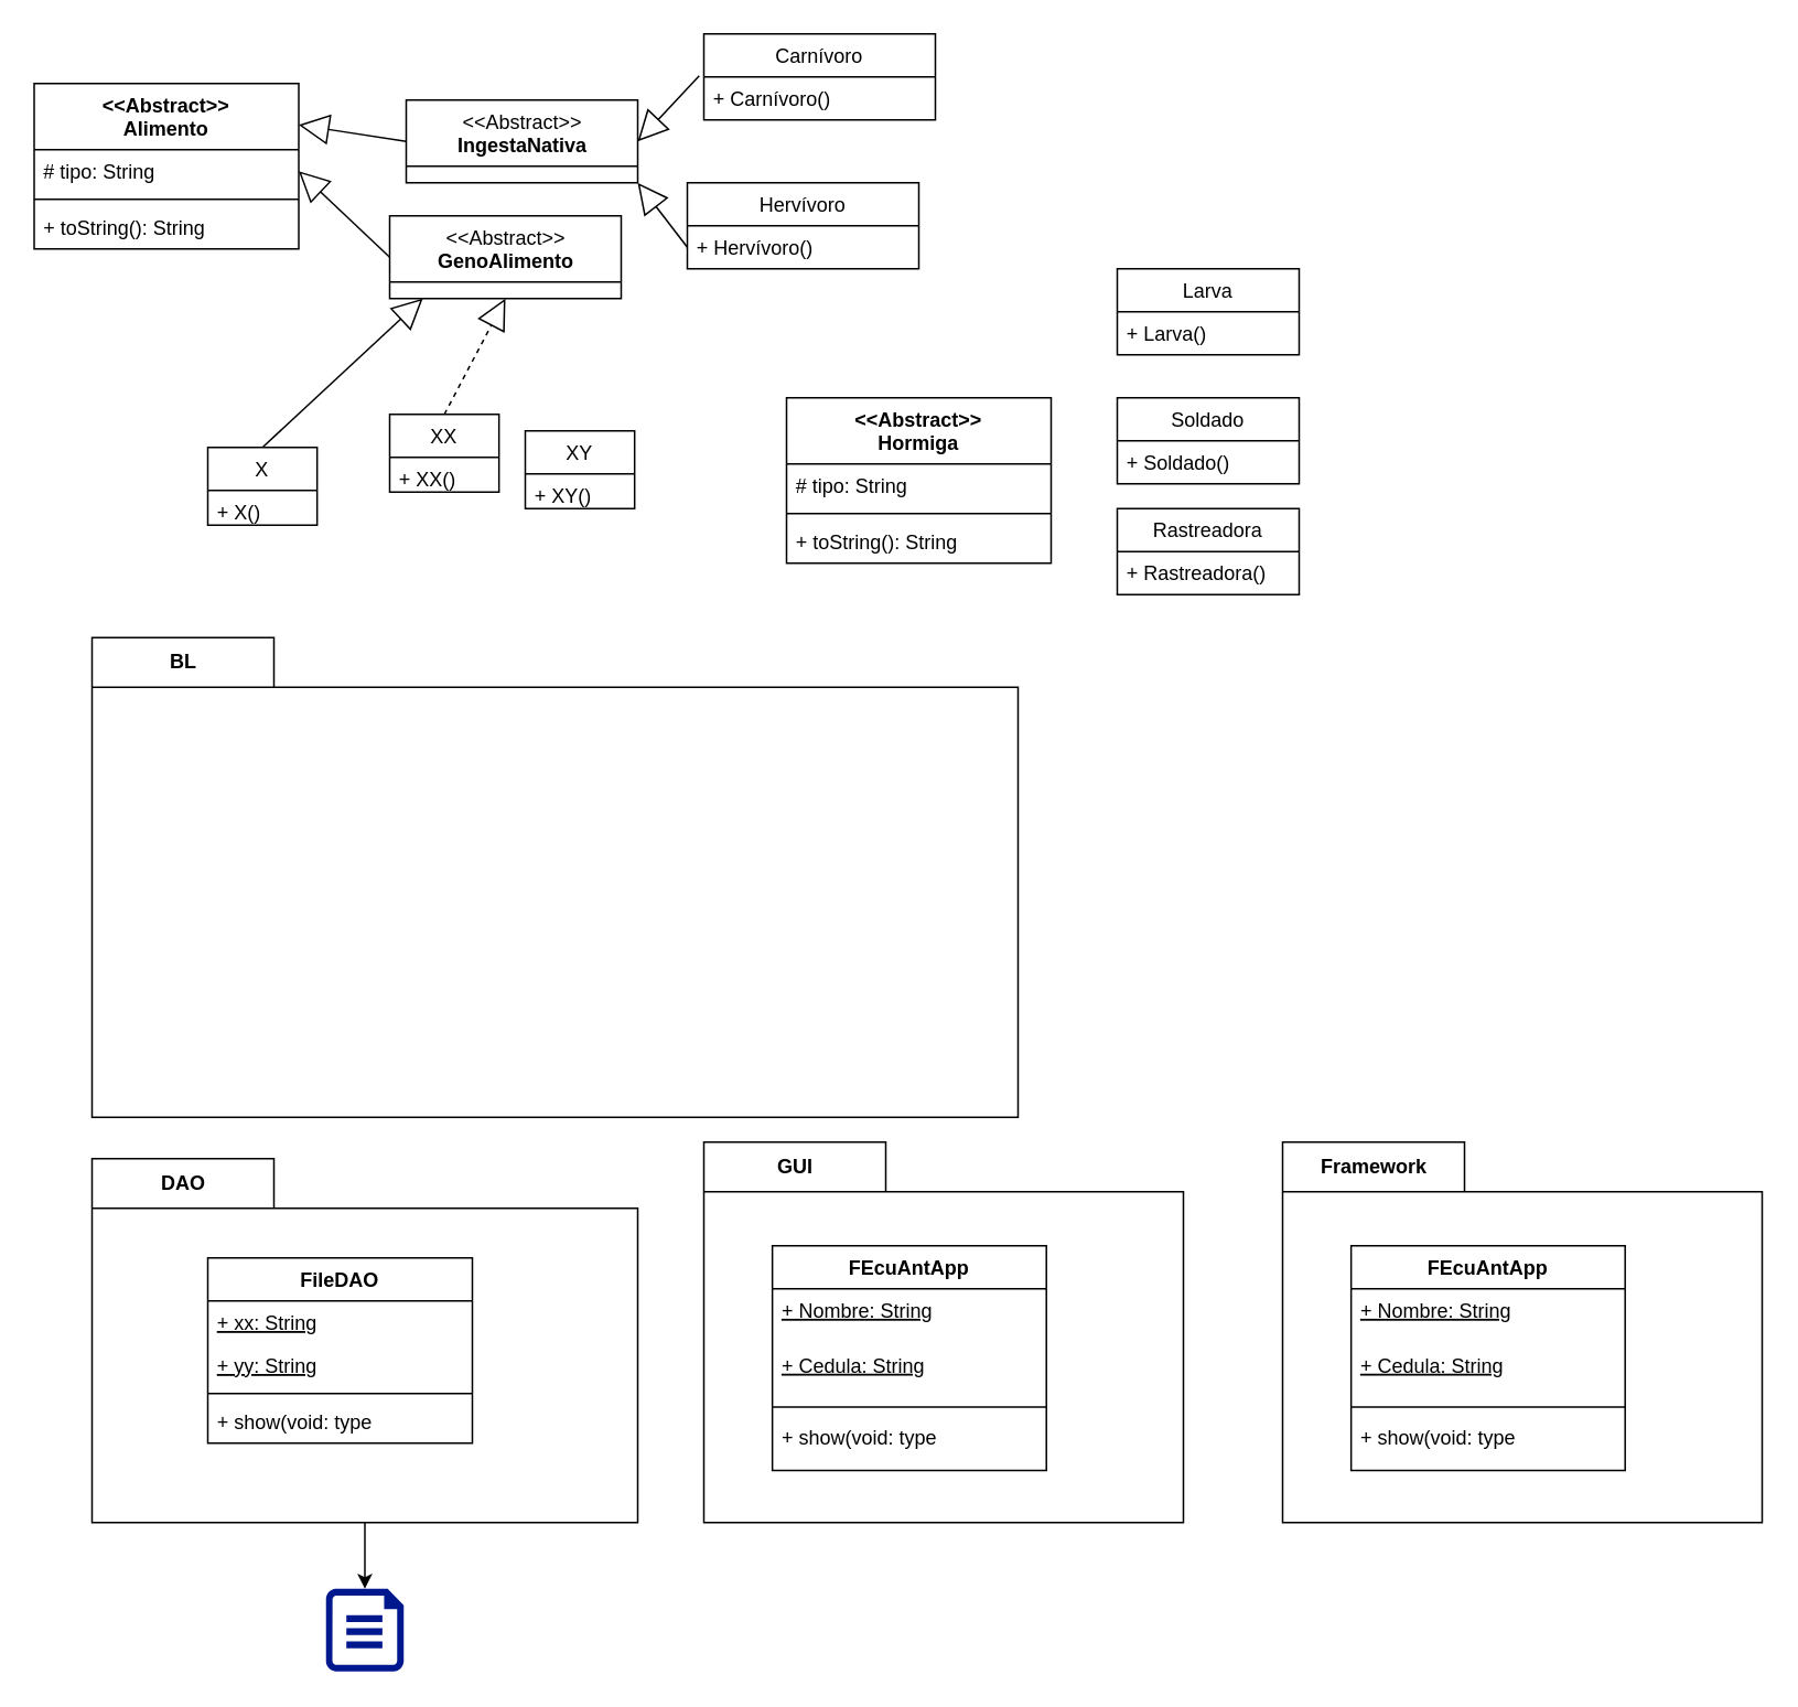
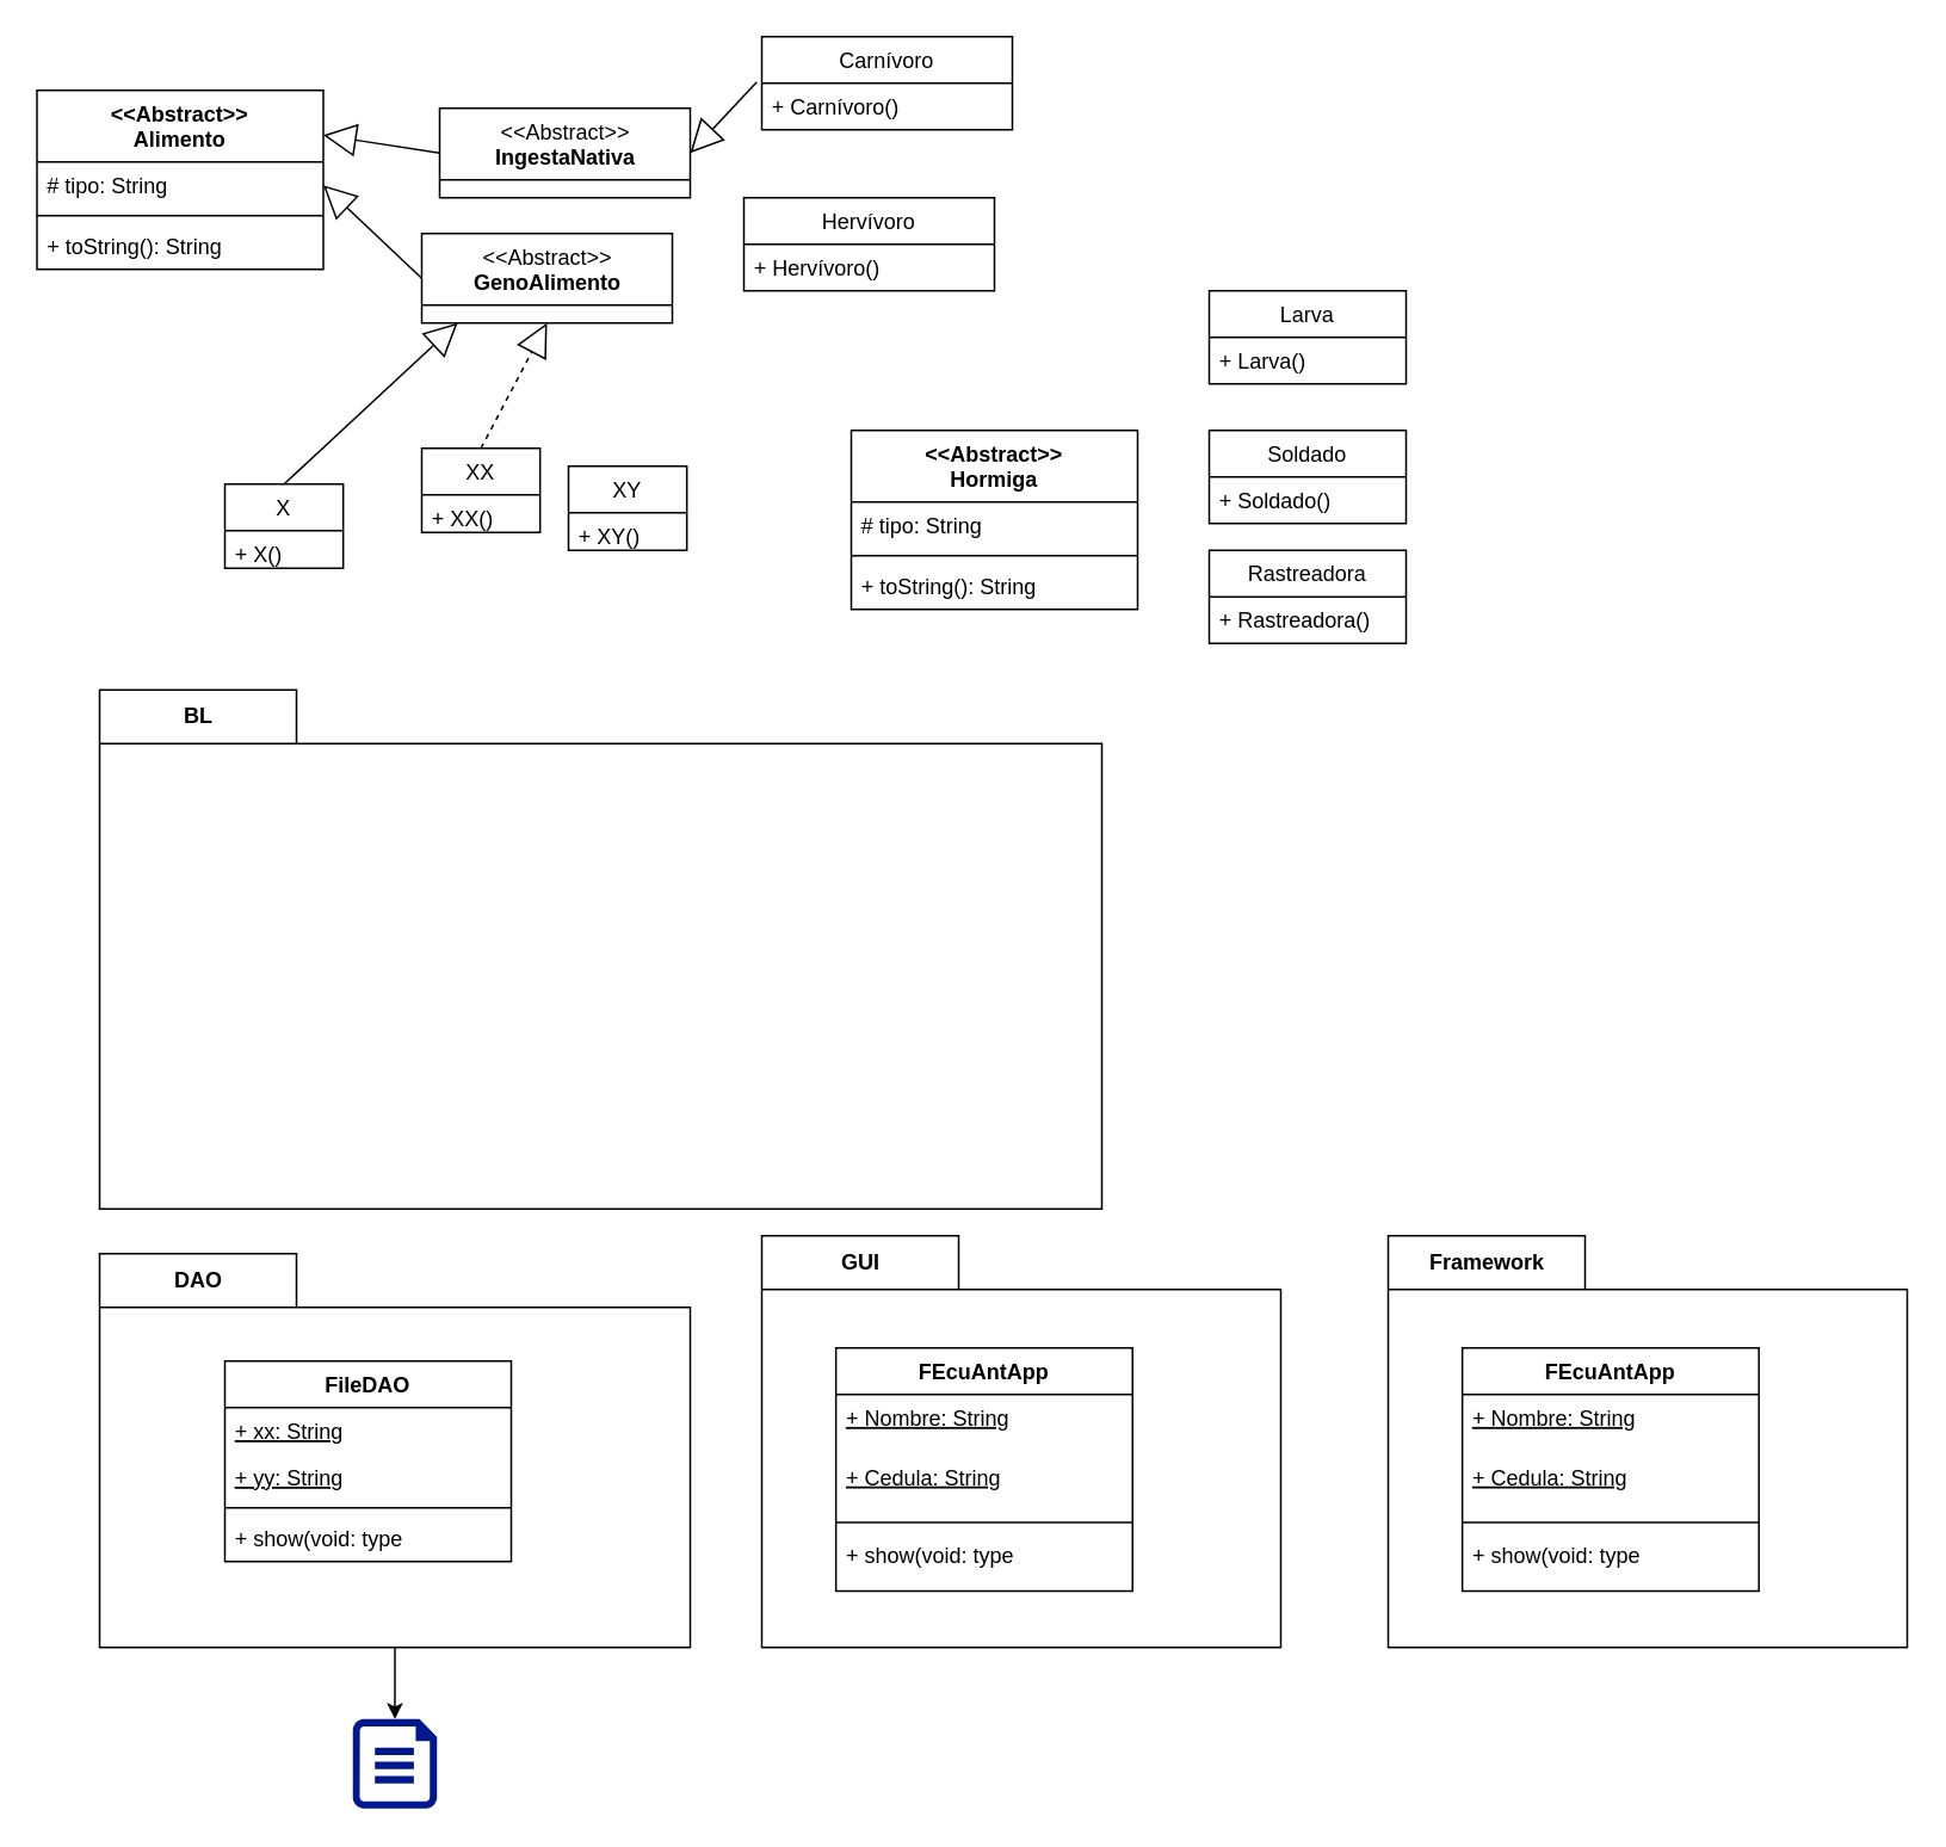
- <mxCell id="26" value="" style="endArrow=block;endSize=16;endFill=0;html=1;exitX=0;exitY=0.5;exitDx=0;exitDy=0;entryX=1;entryY=1;entryDx=0;entryDy=0;" edge="1" parent="1" source="23" target="27"><mxGeometry width="160" relative="1" as="geometry"><mxPoint x="407.5" y="450" as="sourcePoint" /><mxPoint x="410" y="390" as="targetPoint" /></mxGeometry></mxCell>
